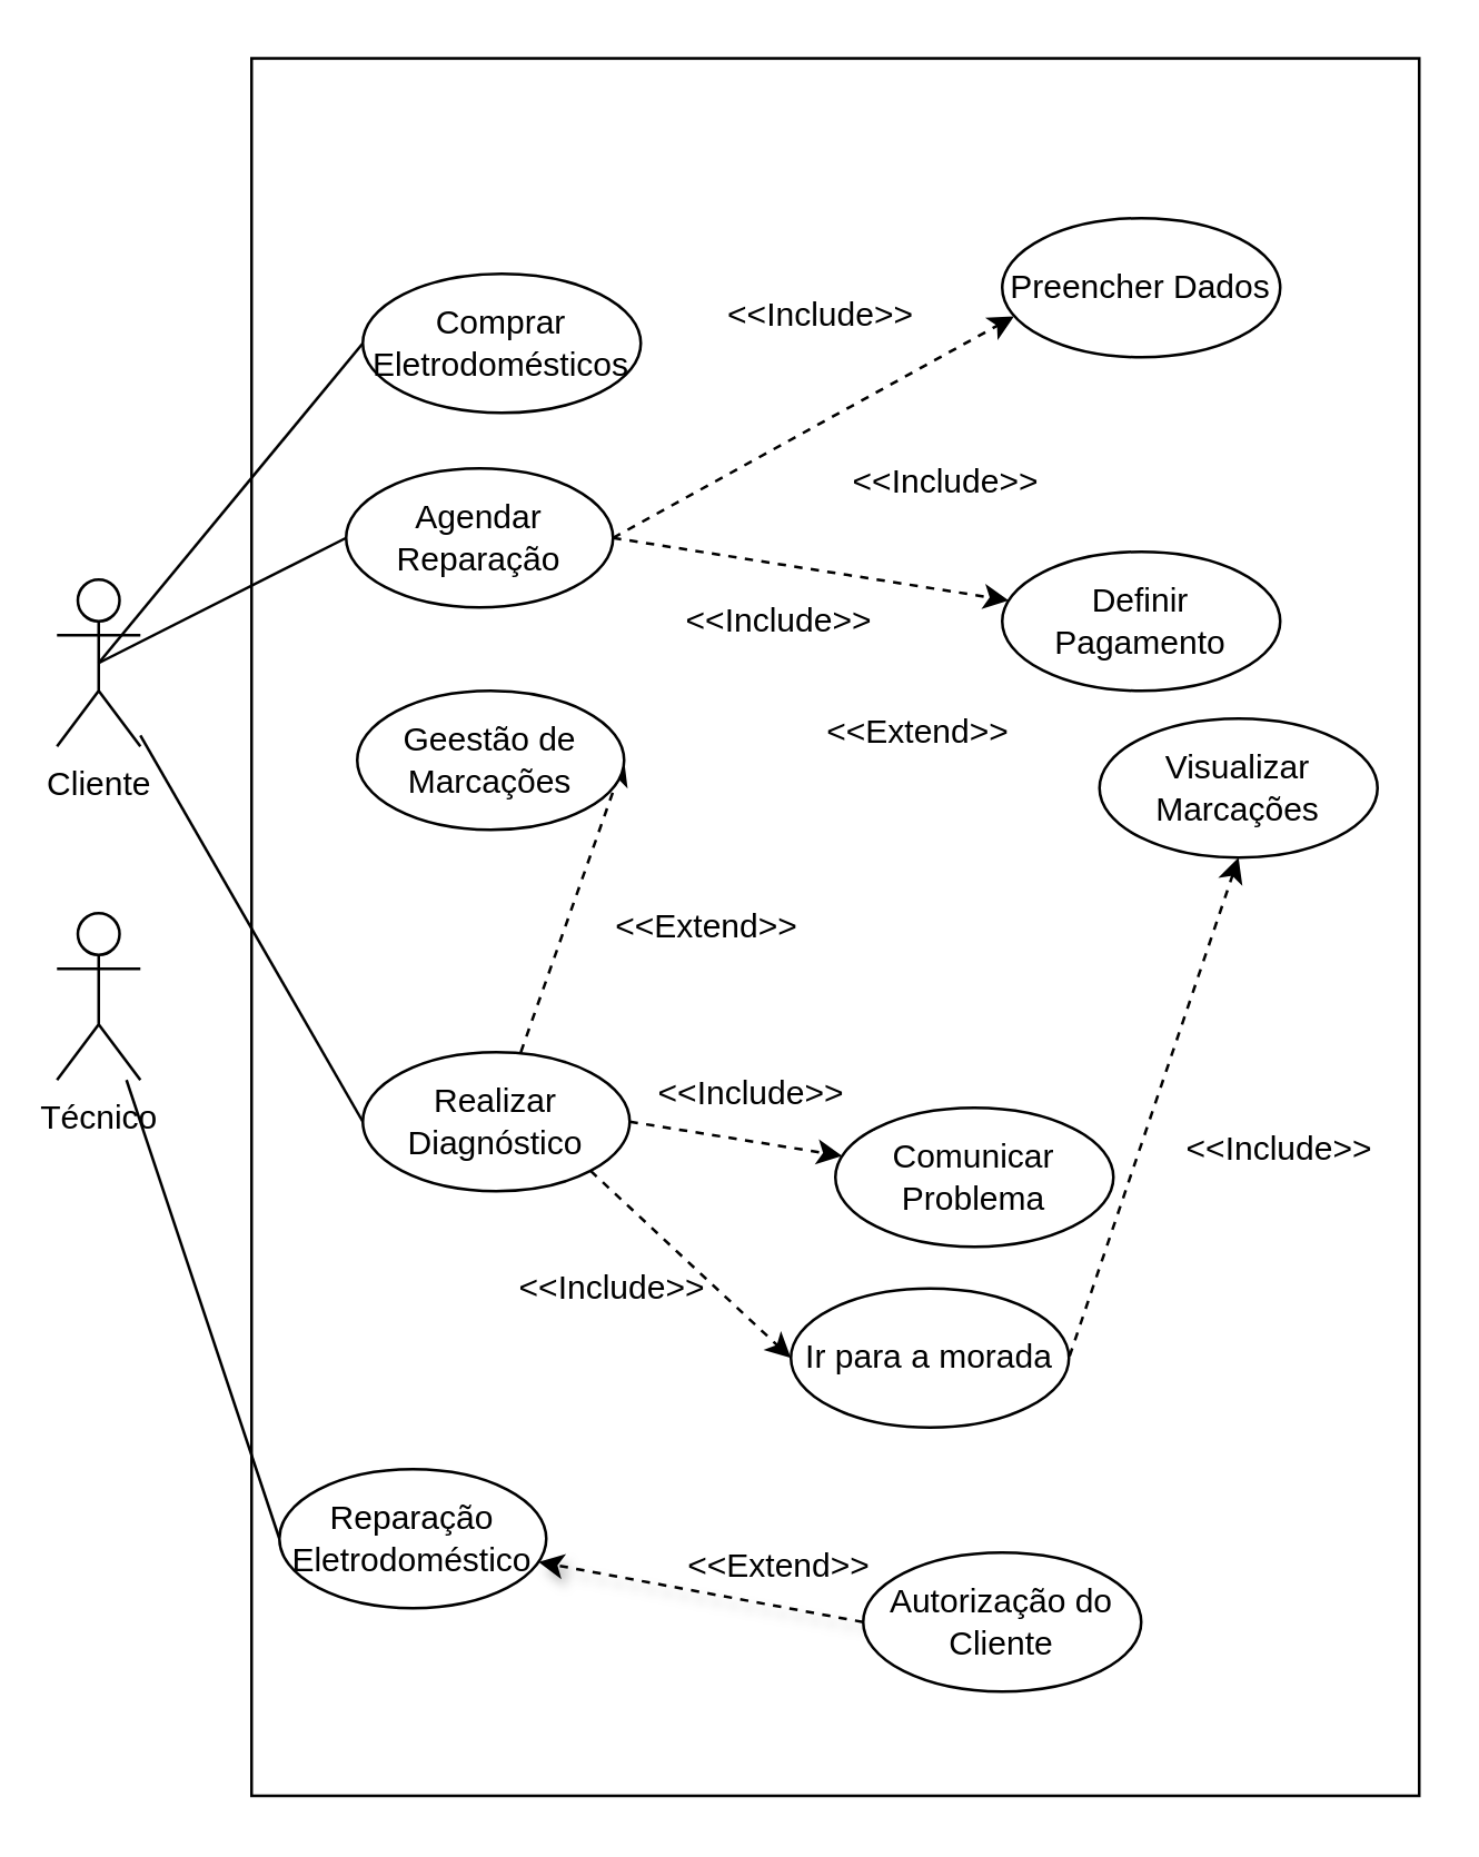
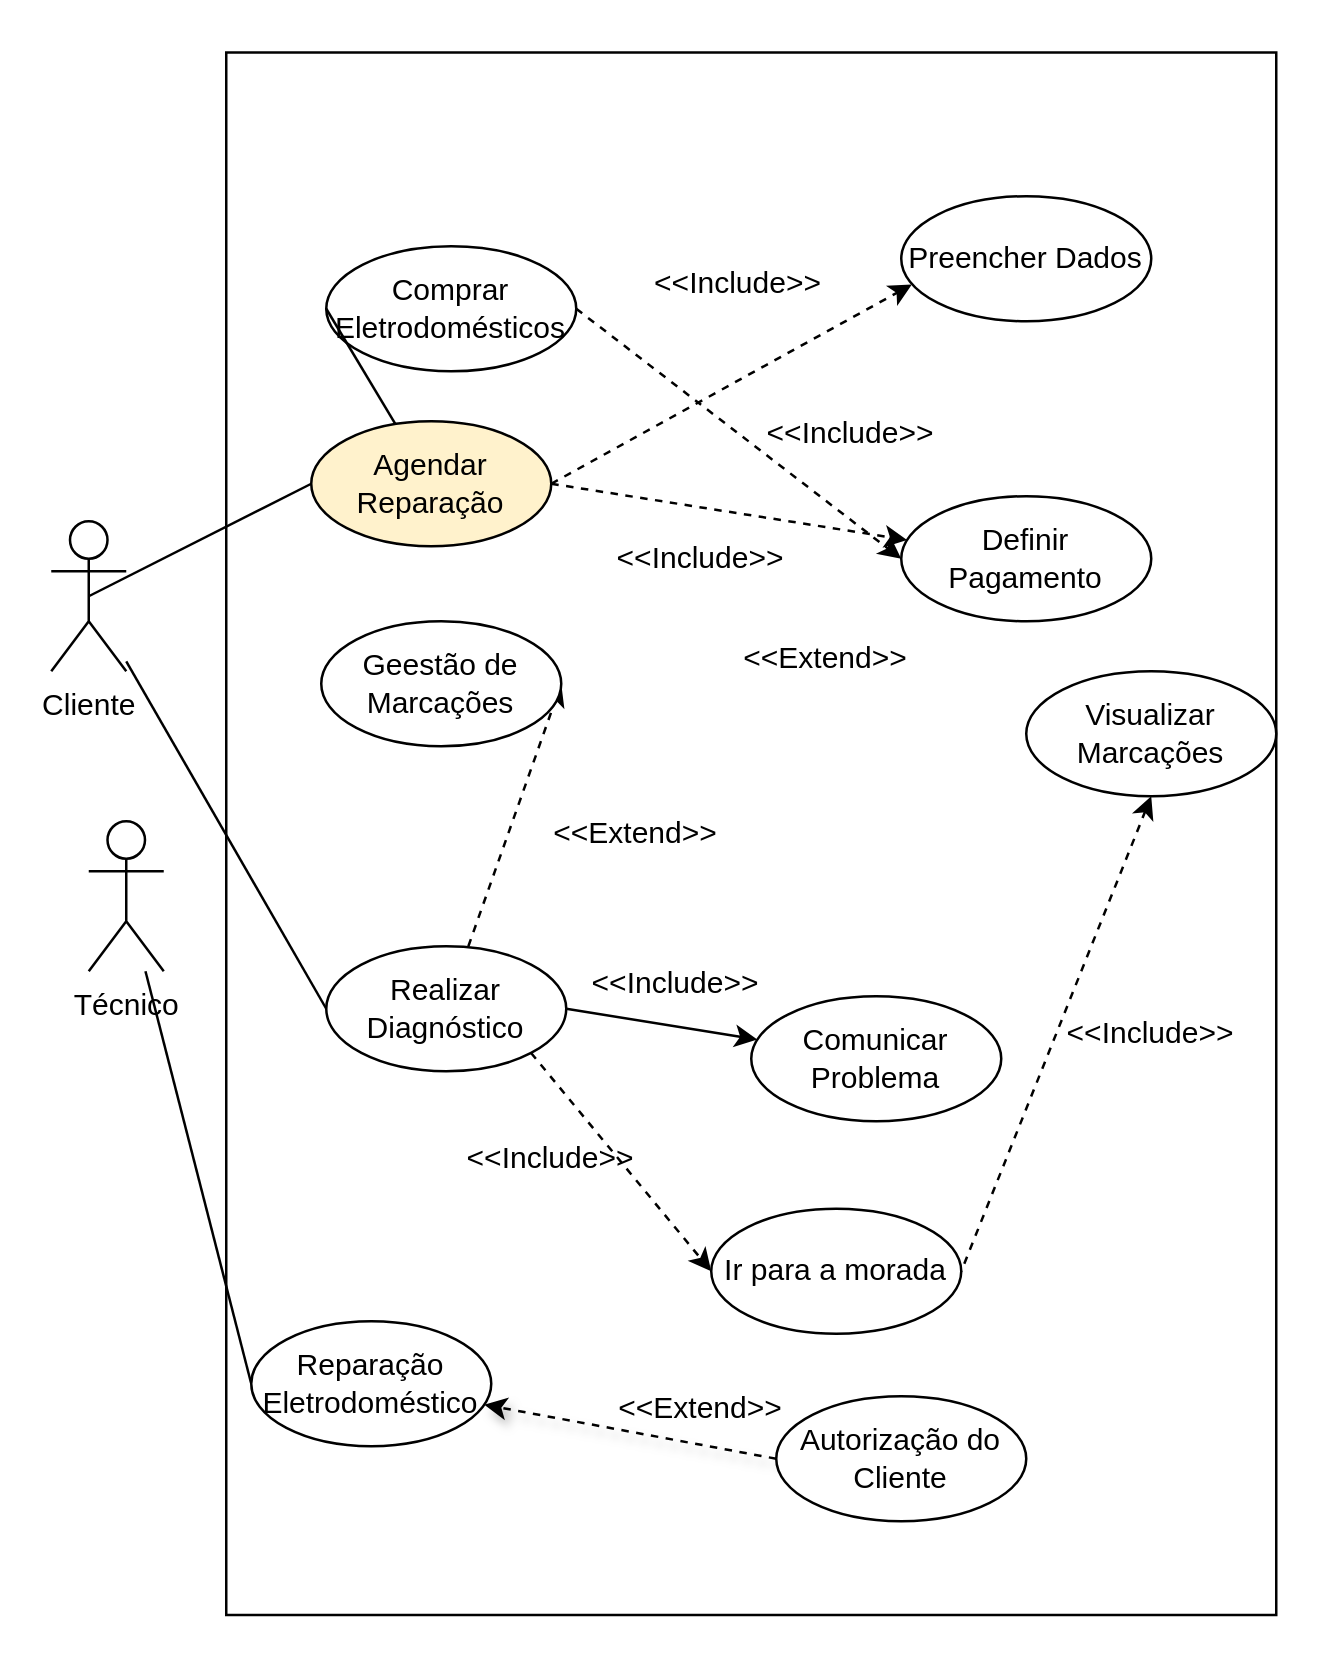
- <mxCell id="7" style="rounded=0;orthogonalLoop=1;jettySize=auto;html=1;exitX=0;exitY=0.5;exitDx=0;exitDy=0;entryX=0.5;entryY=0.5;entryDx=0;entryDy=0;entryPerimeter=0;startArrow=none;startFill=0;endArrow=none;endFill=0;" edge="1" parent="1" source="6" target="2"><mxGeometry relative="1" as="geometry" /></mxCell>
+ <mxCell id="7" style="rounded=0;orthogonalLoop=1;jettySize=auto;html=1;exitX=0;exitY=0.5;exitDx=0;exitDy=0;startArrow=none;startFill=0;endArrow=none;endFill=0;" edge="1" parent="1" source="6" target="9"><mxGeometry relative="1" as="geometry" /></mxCell>
+ <mxCell id="5" style="rounded=0;orthogonalLoop=1;jettySize=auto;html=1;exitX=1;exitY=0.5;exitDx=0;exitDy=0;entryX=0;entryY=0.5;entryDx=0;entryDy=0;endArrow=classic;endFill=1;dashed=1;" edge="1" parent="1" source="6" target="11"><mxGeometry relative="1" as="geometry" /></mxCell>
- <mxCell id="9" value="Agendar Reparação" style="ellipse;whiteSpace=wrap;html=1;" vertex="1" parent="1"><mxGeometry x="124" y="168" width="96" height="50" as="geometry" /></mxCell>
+ <mxCell id="9" value="Agendar Reparação" style="ellipse;whiteSpace=wrap;html=1;fillColor=#fff2cc;" vertex="1" parent="1"><mxGeometry x="124" y="168" width="96" height="50" as="geometry" /></mxCell>
- <mxCell id="20" value="Visualizar Marcações" style="ellipse;whiteSpace=wrap;html=1;" vertex="1" parent="1"><mxGeometry x="395" y="258" width="100" height="50" as="geometry" /></mxCell>
+ <mxCell id="20" value="Visualizar Marcações" style="ellipse;whiteSpace=wrap;html=1;" vertex="1" parent="1"><mxGeometry x="410" y="268" width="100" height="50" as="geometry" /></mxCell>
- <mxCell id="3" value="Técnico" style="shape=umlActor;verticalLabelPosition=bottom;verticalAlign=top;html=1;outlineConnect=0;" vertex="1" parent="1"><mxGeometry x="20" y="328" width="30" height="60" as="geometry" /></mxCell>
+ <mxCell id="3" value="Técnico" style="shape=umlActor;verticalLabelPosition=bottom;verticalAlign=top;html=1;outlineConnect=0;" vertex="1" parent="1"><mxGeometry x="35" y="328" width="30" height="60" as="geometry" /></mxCell>
- <mxCell id="23" style="rounded=0;orthogonalLoop=1;jettySize=auto;html=1;exitX=1;exitY=0.5;exitDx=0;exitDy=0;dashed=1;" edge="1" parent="1" source="25" target="27"><mxGeometry relative="1" as="geometry" /></mxCell>
+ <mxCell id="23" style="rounded=0;orthogonalLoop=1;jettySize=auto;html=1;exitX=1;exitY=0.5;exitDx=0;exitDy=0;dashed=0;" edge="1" parent="1" source="25" target="27"><mxGeometry relative="1" as="geometry" /></mxCell>
- <mxCell id="29" value="Ir para a morada" style="ellipse;whiteSpace=wrap;html=1;" vertex="1" parent="1"><mxGeometry x="284" y="463" width="100" height="50" as="geometry" /></mxCell>
+ <mxCell id="29" value="Ir para a morada" style="ellipse;whiteSpace=wrap;html=1;" vertex="1" parent="1"><mxGeometry x="284" y="483" width="100" height="50" as="geometry" /></mxCell>
